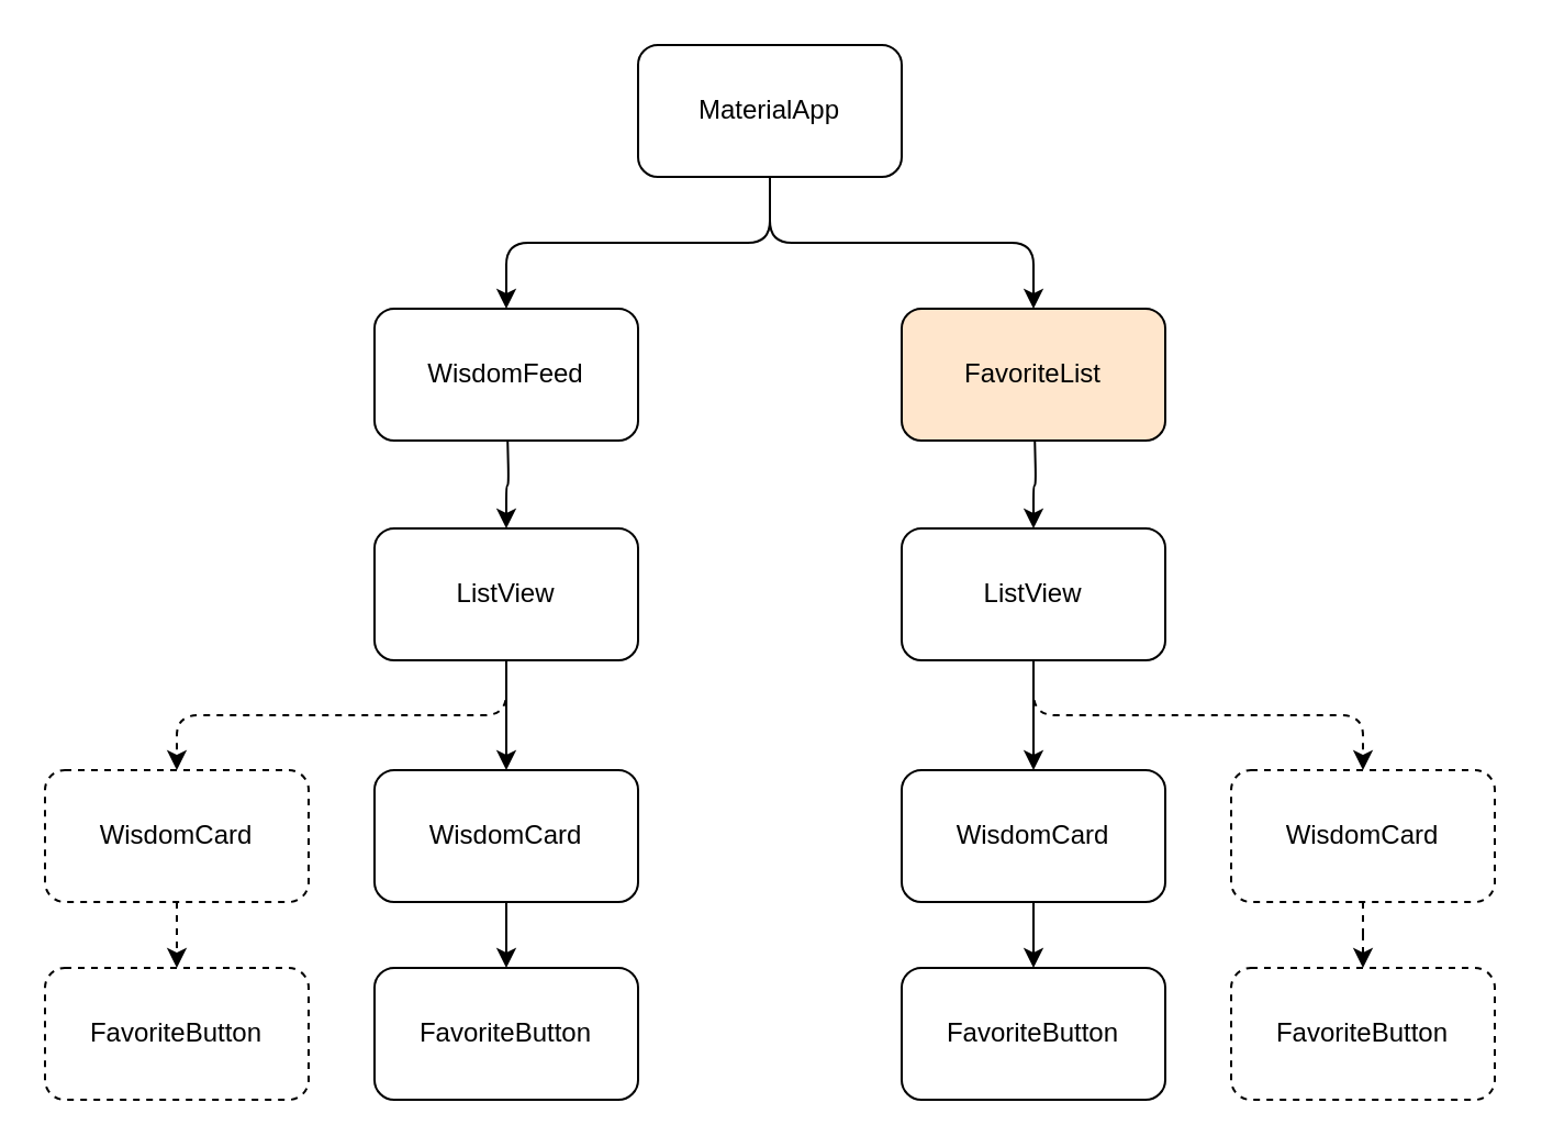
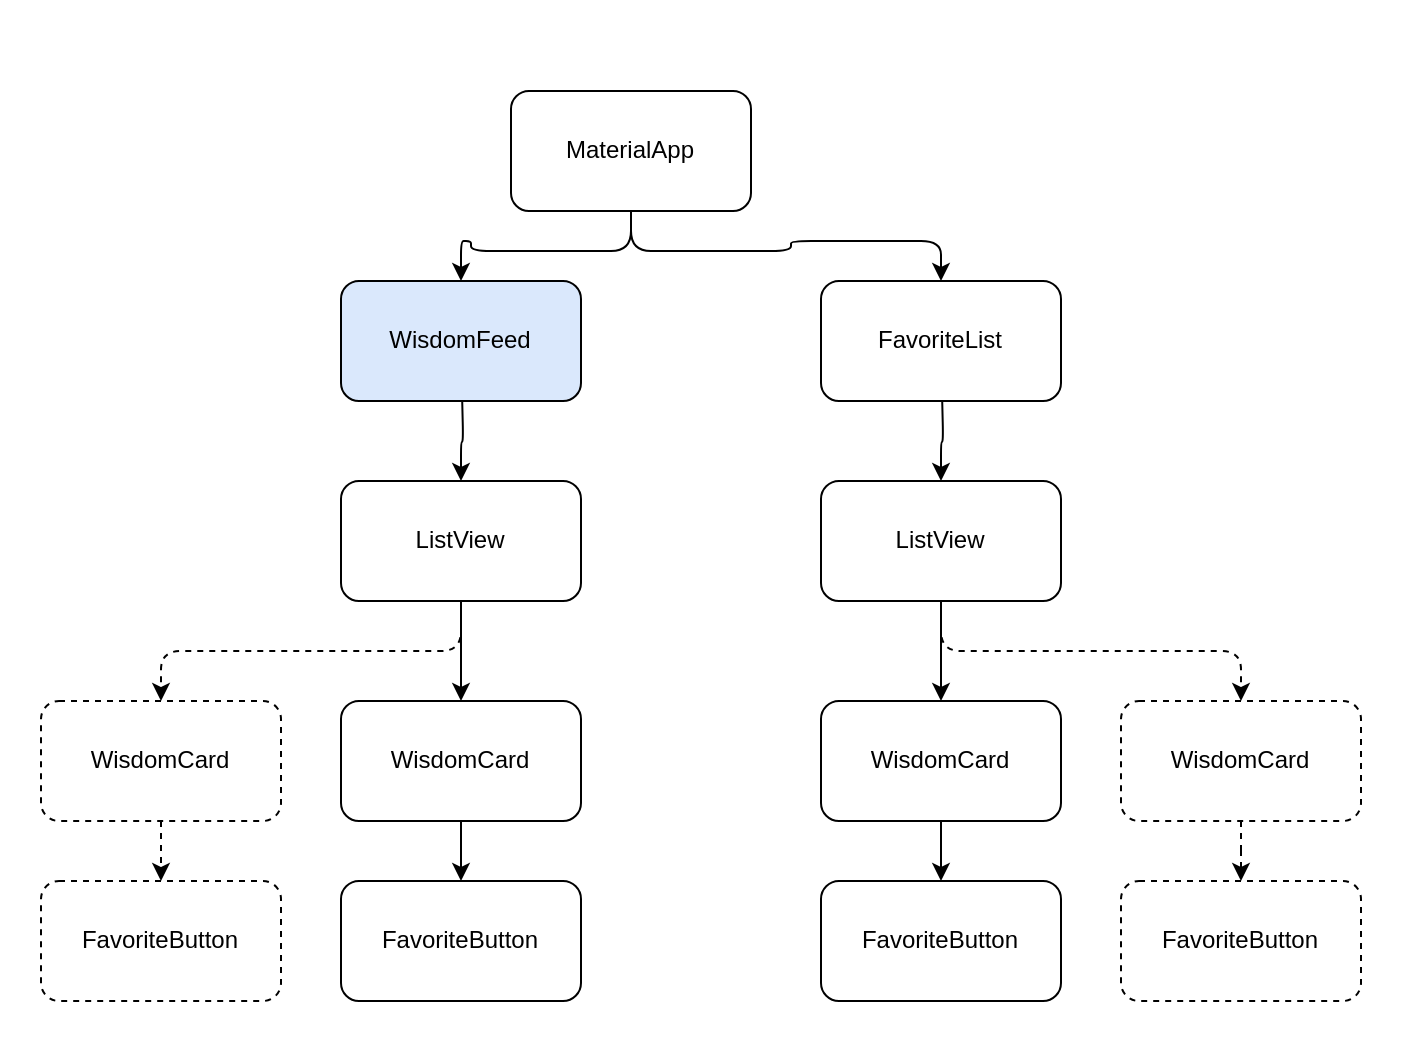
- <mxCell id="4" value="MaterialApp" style="rounded=1;whiteSpace=wrap;html=1;" vertex="1" parent="1"><mxGeometry x="290" y="20" width="120" height="60" as="geometry" /></mxCell>
+ <mxCell id="4" value="MaterialApp" style="rounded=1;whiteSpace=wrap;html=1;" vertex="1" parent="1"><mxGeometry x="255" y="45" width="120" height="60" as="geometry" /></mxCell>
- <mxCell id="5" value="WisdomFeed" style="rounded=1;whiteSpace=wrap;html=1;" vertex="1" parent="1"><mxGeometry x="170" y="140" width="120" height="60" as="geometry" /></mxCell>
+ <mxCell id="5" value="WisdomFeed" style="rounded=1;whiteSpace=wrap;html=1;fillColor=#dae8fc;" vertex="1" parent="1"><mxGeometry x="170" y="140" width="120" height="60" as="geometry" /></mxCell>
- <mxCell id="6" value="FavoriteList" style="rounded=1;whiteSpace=wrap;html=1;fillColor=#ffe6cc;" vertex="1" parent="1"><mxGeometry x="410" y="140" width="120" height="60" as="geometry" /></mxCell>
+ <mxCell id="6" value="FavoriteList" style="rounded=1;whiteSpace=wrap;html=1;" vertex="1" parent="1"><mxGeometry x="410" y="140" width="120" height="60" as="geometry" /></mxCell>
